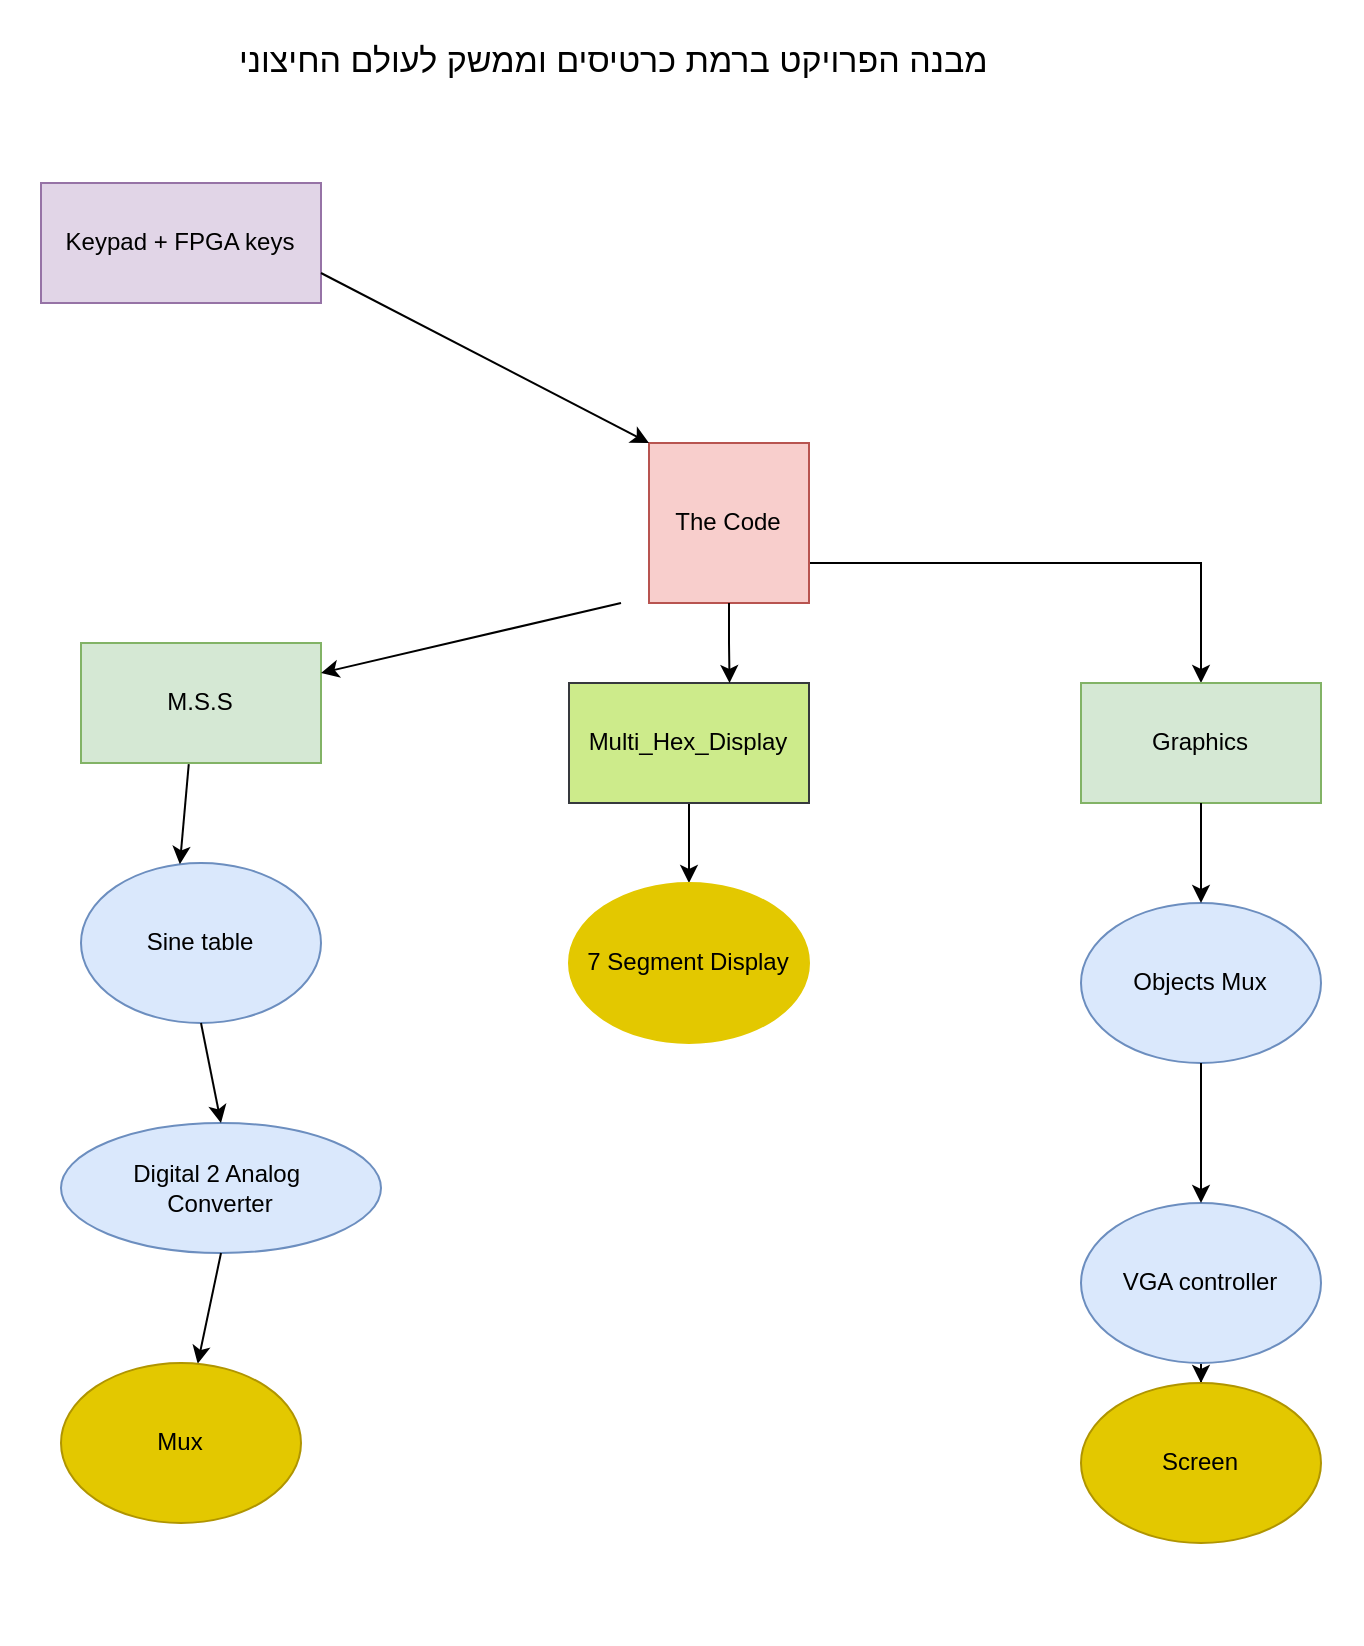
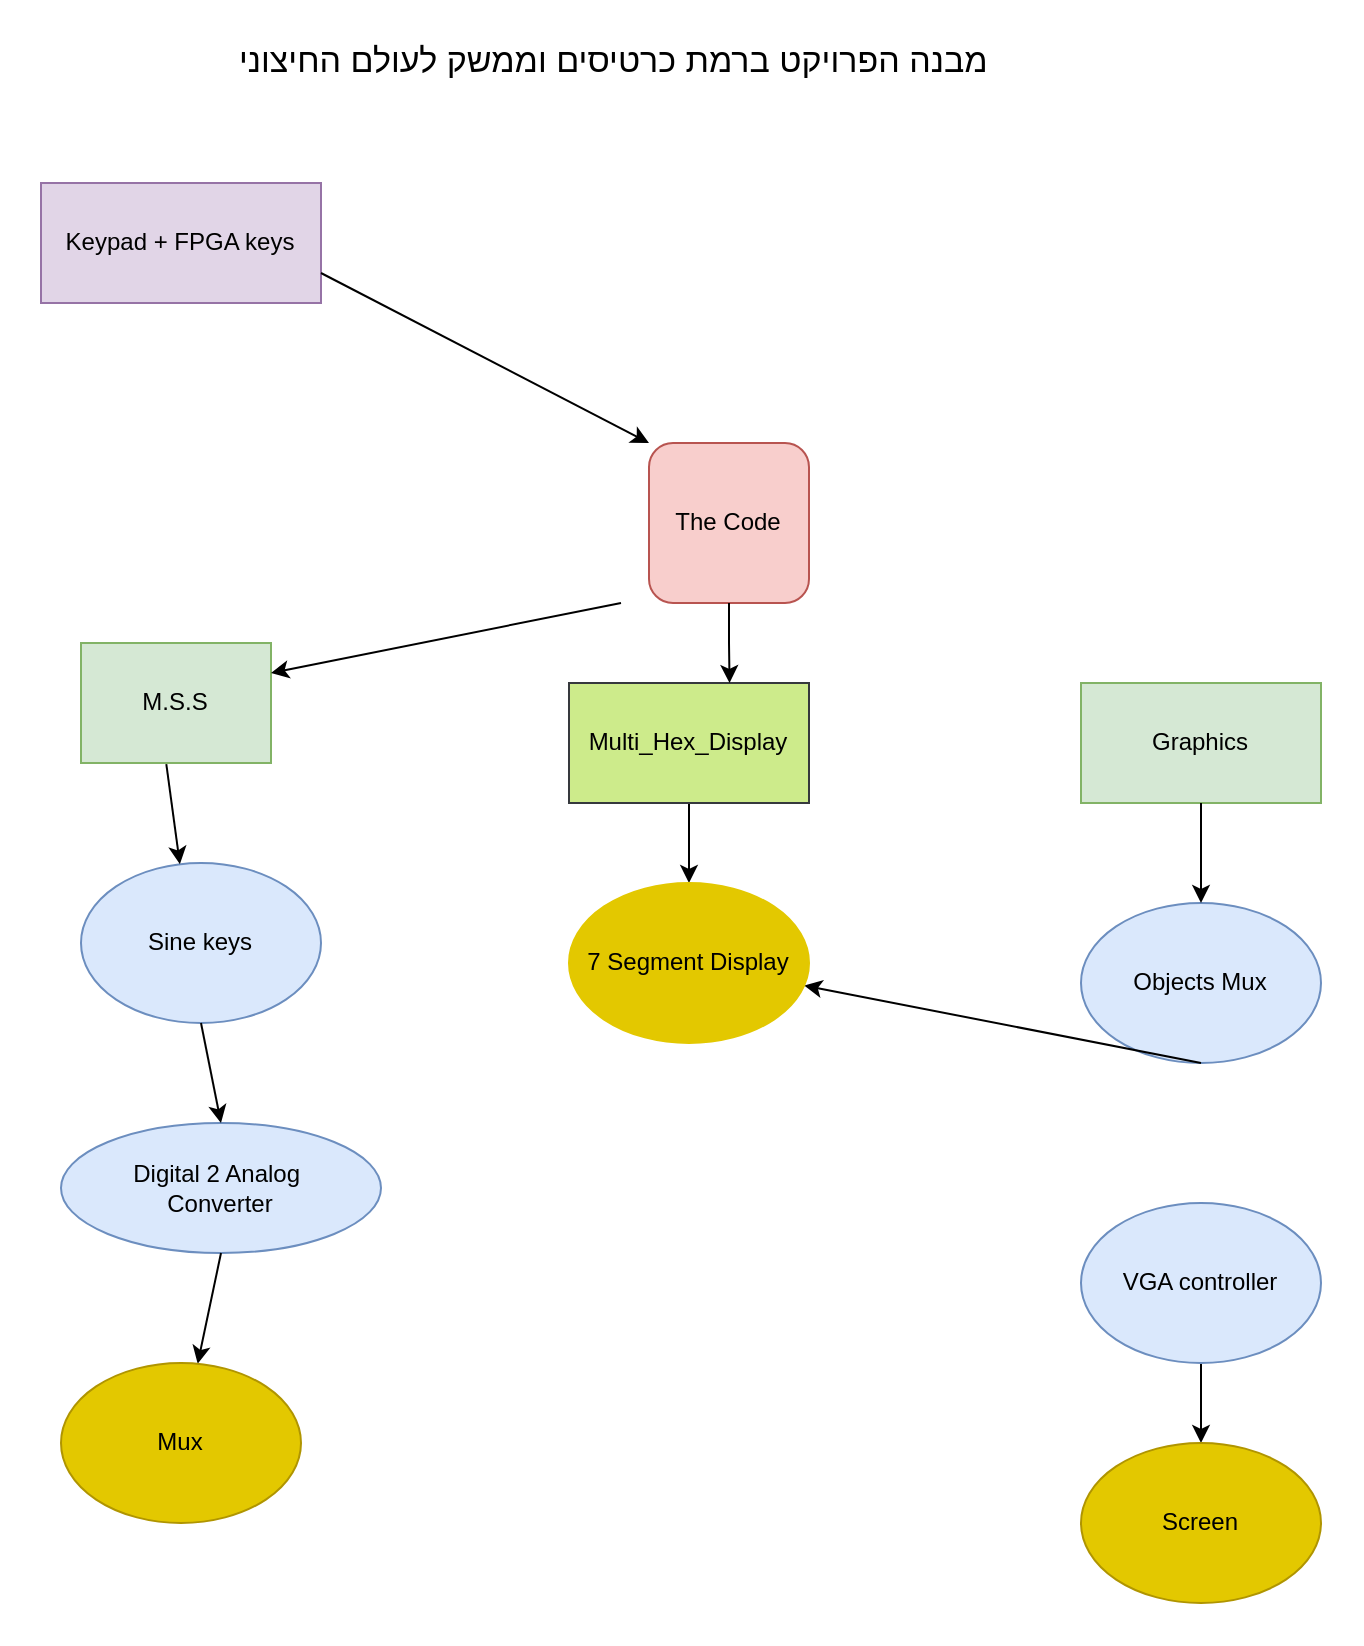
- <mxCell id="7" value="The Code" style="whiteSpace=wrap;html=1;aspect=fixed;fillColor=#f8cecc;strokeColor=#b85450;" vertex="1" parent="1"><mxGeometry x="324" y="195" width="80" height="80" as="geometry" /></mxCell>
+ <mxCell id="7" value="The Code" style="whiteSpace=wrap;html=1;aspect=fixed;fillColor=#f8cecc;strokeColor=#b85450;rounded=1;" vertex="1" parent="1"><mxGeometry x="324" y="195" width="80" height="80" as="geometry" /></mxCell>
- <mxCell id="6" style="edgeStyle=orthogonalEdgeStyle;rounded=0;orthogonalLoop=1;jettySize=auto;html=1;exitX=1;exitY=0.75;exitDx=0;exitDy=0;entryX=0.5;entryY=0;entryDx=0;entryDy=0;" edge="1" parent="1" source="7" target="20"><mxGeometry relative="1" as="geometry" /></mxCell>
- <mxCell id="5" value="M.S.S" style="rounded=0;whiteSpace=wrap;html=1;fillColor=#d5e8d4;strokeColor=#82b366;" vertex="1" parent="1"><mxGeometry x="40" y="295" width="120" height="60" as="geometry" /></mxCell>
+ <mxCell id="5" value="M.S.S" style="rounded=0;whiteSpace=wrap;html=1;fillColor=#d5e8d4;strokeColor=#82b366;" vertex="1" parent="1"><mxGeometry x="40" y="295" width="95" height="60" as="geometry" /></mxCell>
- <mxCell id="11" value="Sine table" style="ellipse;whiteSpace=wrap;html=1;fillColor=#dae8fc;strokeColor=#6c8ebf;" vertex="1" parent="1"><mxGeometry x="40" y="405" width="120" height="80" as="geometry" /></mxCell>
+ <mxCell id="11" value="Sine keys" style="ellipse;whiteSpace=wrap;html=1;fillColor=#dae8fc;strokeColor=#6c8ebf;" vertex="1" parent="1"><mxGeometry x="40" y="405" width="120" height="80" as="geometry" /></mxCell>
- <mxCell id="23" value="" style="endArrow=classic;html=1;rounded=0;entryX=0.5;entryY=0;entryDx=0;entryDy=0;exitX=0.5;exitY=1;exitDx=0;exitDy=0;" edge="1" parent="1" source="21" target="19"><mxGeometry width="50" height="50" relative="1" as="geometry"><mxPoint x="570" y="525" as="sourcePoint" /><mxPoint x="370" y="445" as="targetPoint" /></mxGeometry></mxCell>
+ <mxCell id="23" value="" style="endArrow=classic;html=1;rounded=0;exitX=0.5;exitY=1;exitDx=0;exitDy=0;" edge="1" parent="1" source="21" target="25"><mxGeometry width="50" height="50" relative="1" as="geometry"><mxPoint x="570" y="525" as="sourcePoint" /><mxPoint x="370" y="445" as="targetPoint" /></mxGeometry></mxCell>
- <mxCell id="24" value="Screen" style="ellipse;whiteSpace=wrap;html=1;fillColor=#e3c800;fontColor=#000000;strokeColor=#B09500;" vertex="1" parent="1"><mxGeometry x="539.996" y="665" width="120" height="80" as="geometry" /></mxCell>
+ <mxCell id="24" value="Screen" style="ellipse;whiteSpace=wrap;html=1;fillColor=#e3c800;fontColor=#000000;strokeColor=#B09500;" vertex="1" parent="1"><mxGeometry x="539.996" y="695" width="120" height="80" as="geometry" /></mxCell>
